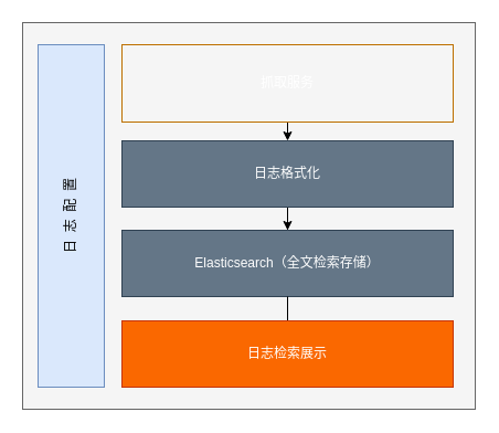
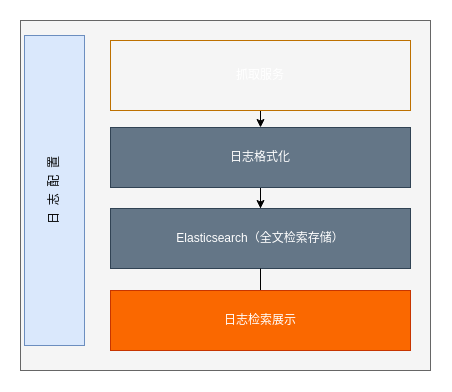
- <mxCell id="3" value="日&amp;nbsp; 志&amp;nbsp; 配&amp;nbsp; 置" style="rounded=0;whiteSpace=wrap;html=1;fillColor=#dae8fc;strokeColor=#6c8ebf;horizontal=0;align=center;verticalAlign=middle;" vertex="1" parent="1"><mxGeometry x="34" y="40" width="60" height="310" as="geometry" /></mxCell>
+ <mxCell id="3" value="日&amp;nbsp; 志&amp;nbsp; 配&amp;nbsp; 置" style="rounded=0;whiteSpace=wrap;html=1;fillColor=#dae8fc;strokeColor=#6c8ebf;horizontal=0;align=center;verticalAlign=middle;" vertex="1" parent="1"><mxGeometry x="24" y="35" width="60" height="310" as="geometry" /></mxCell>
